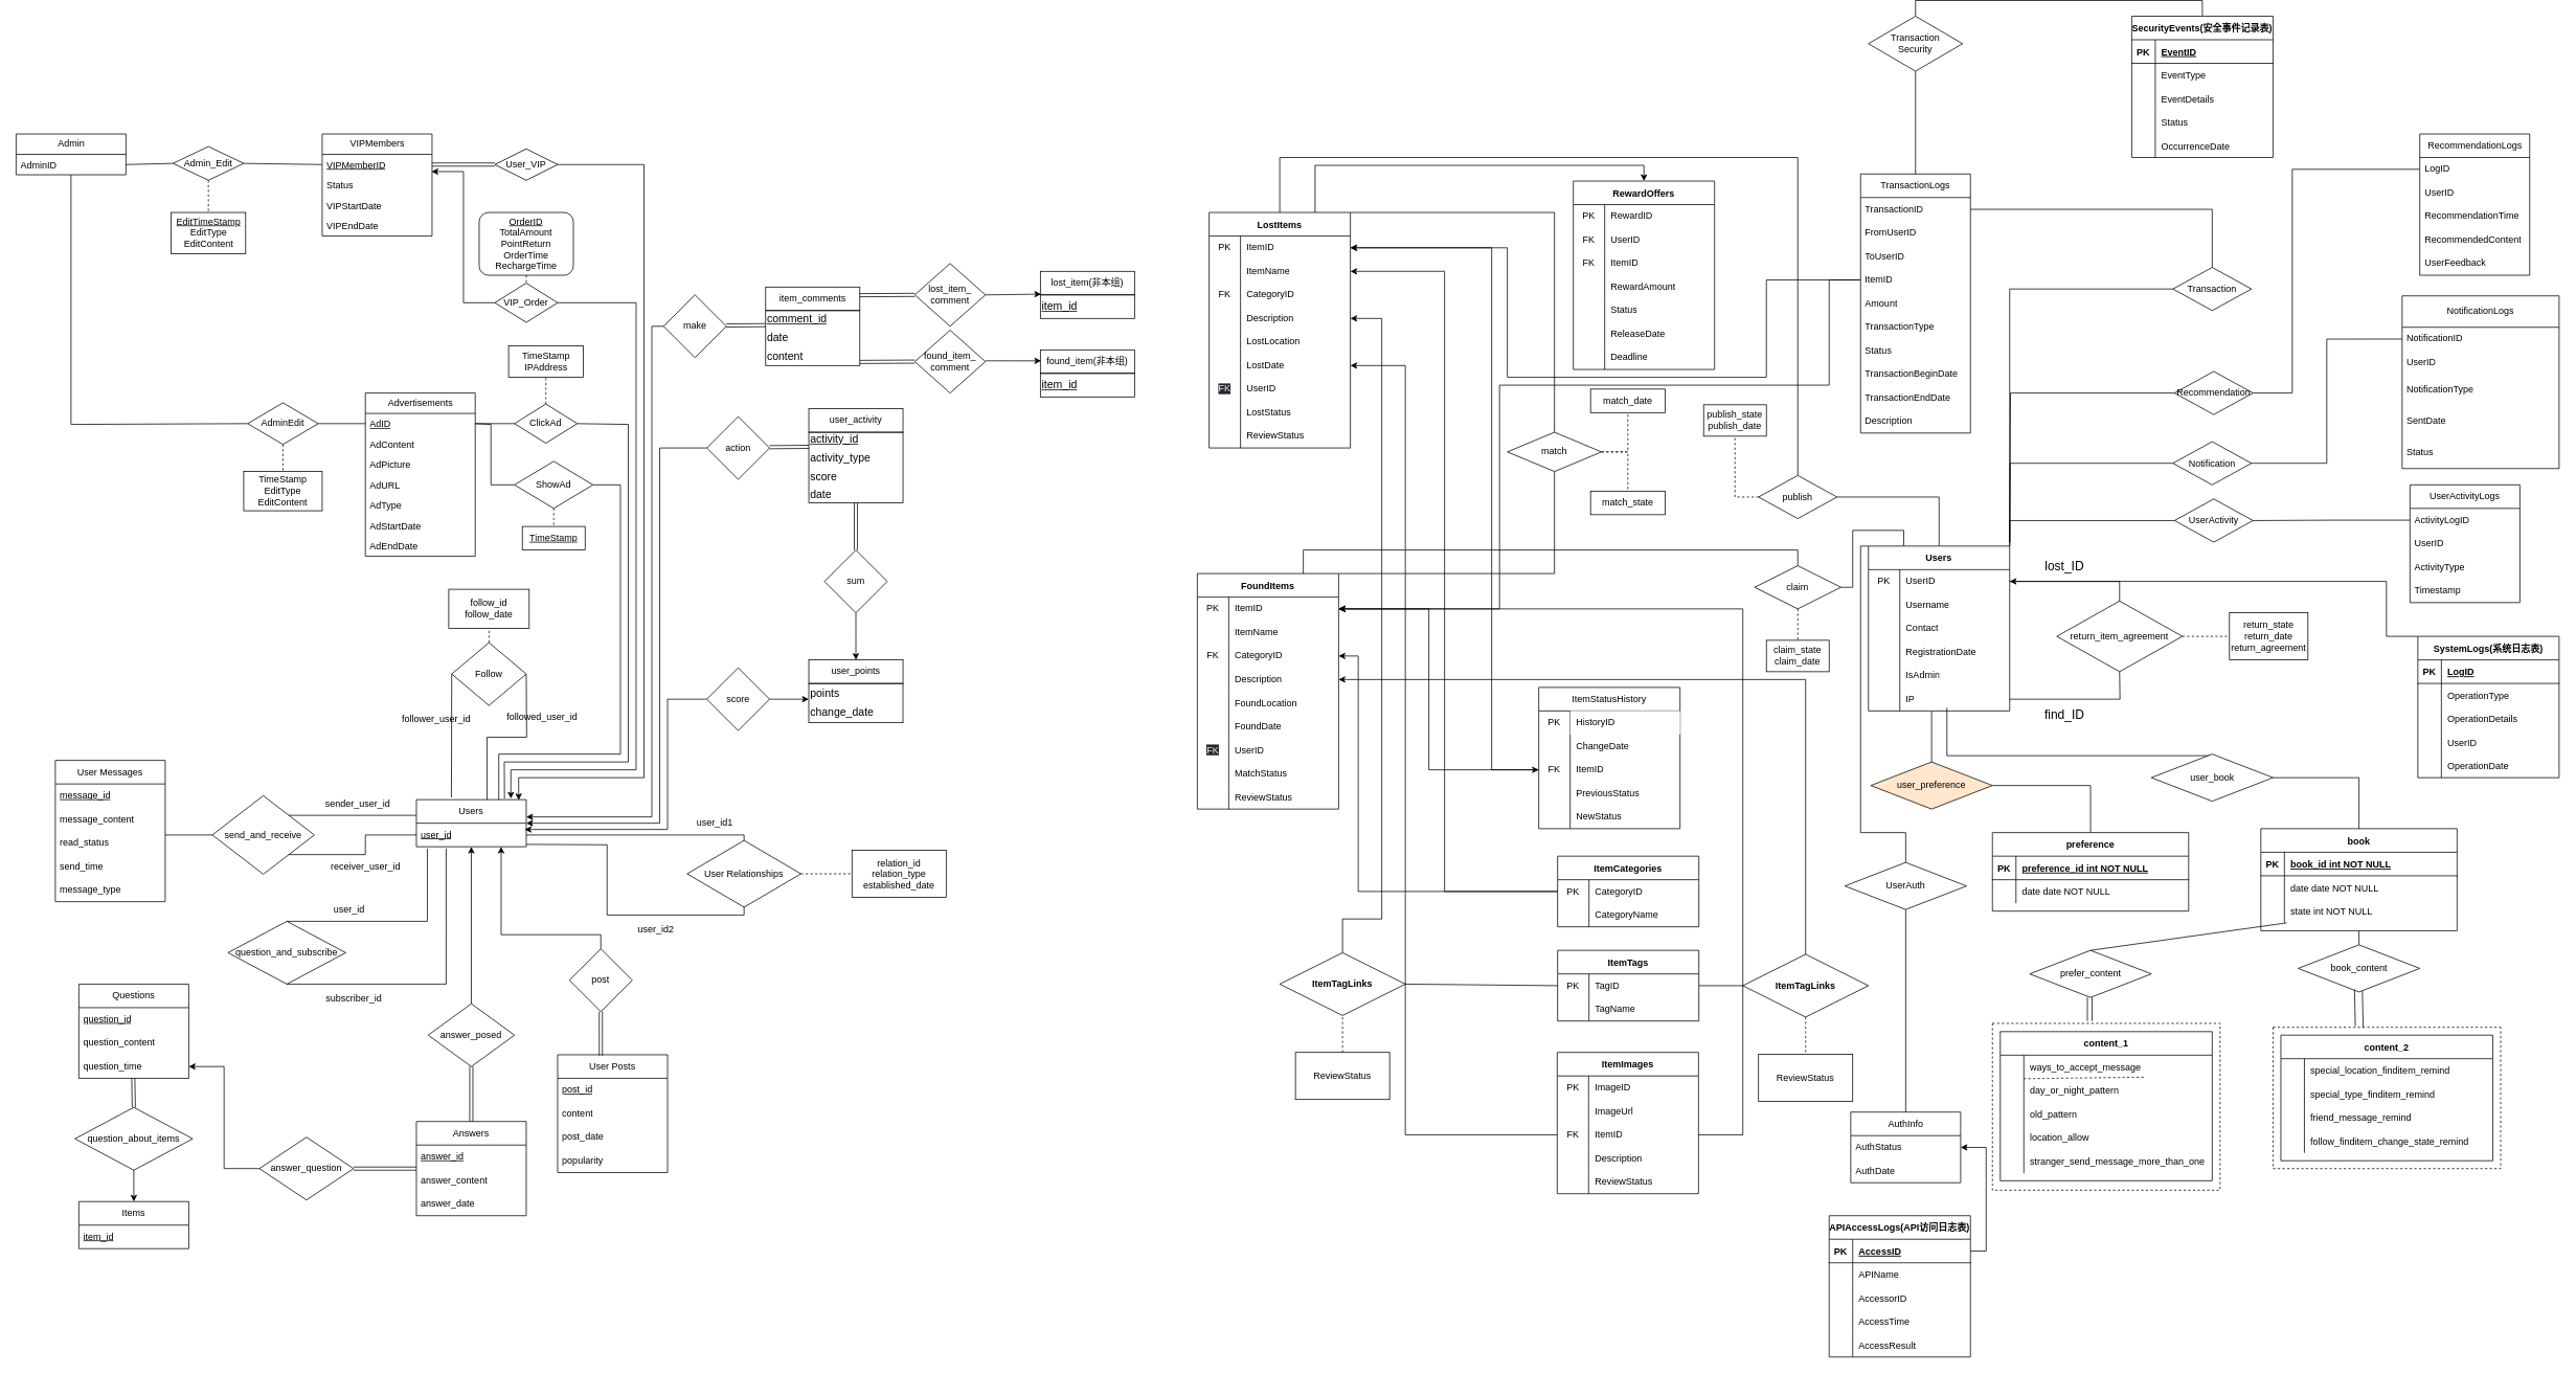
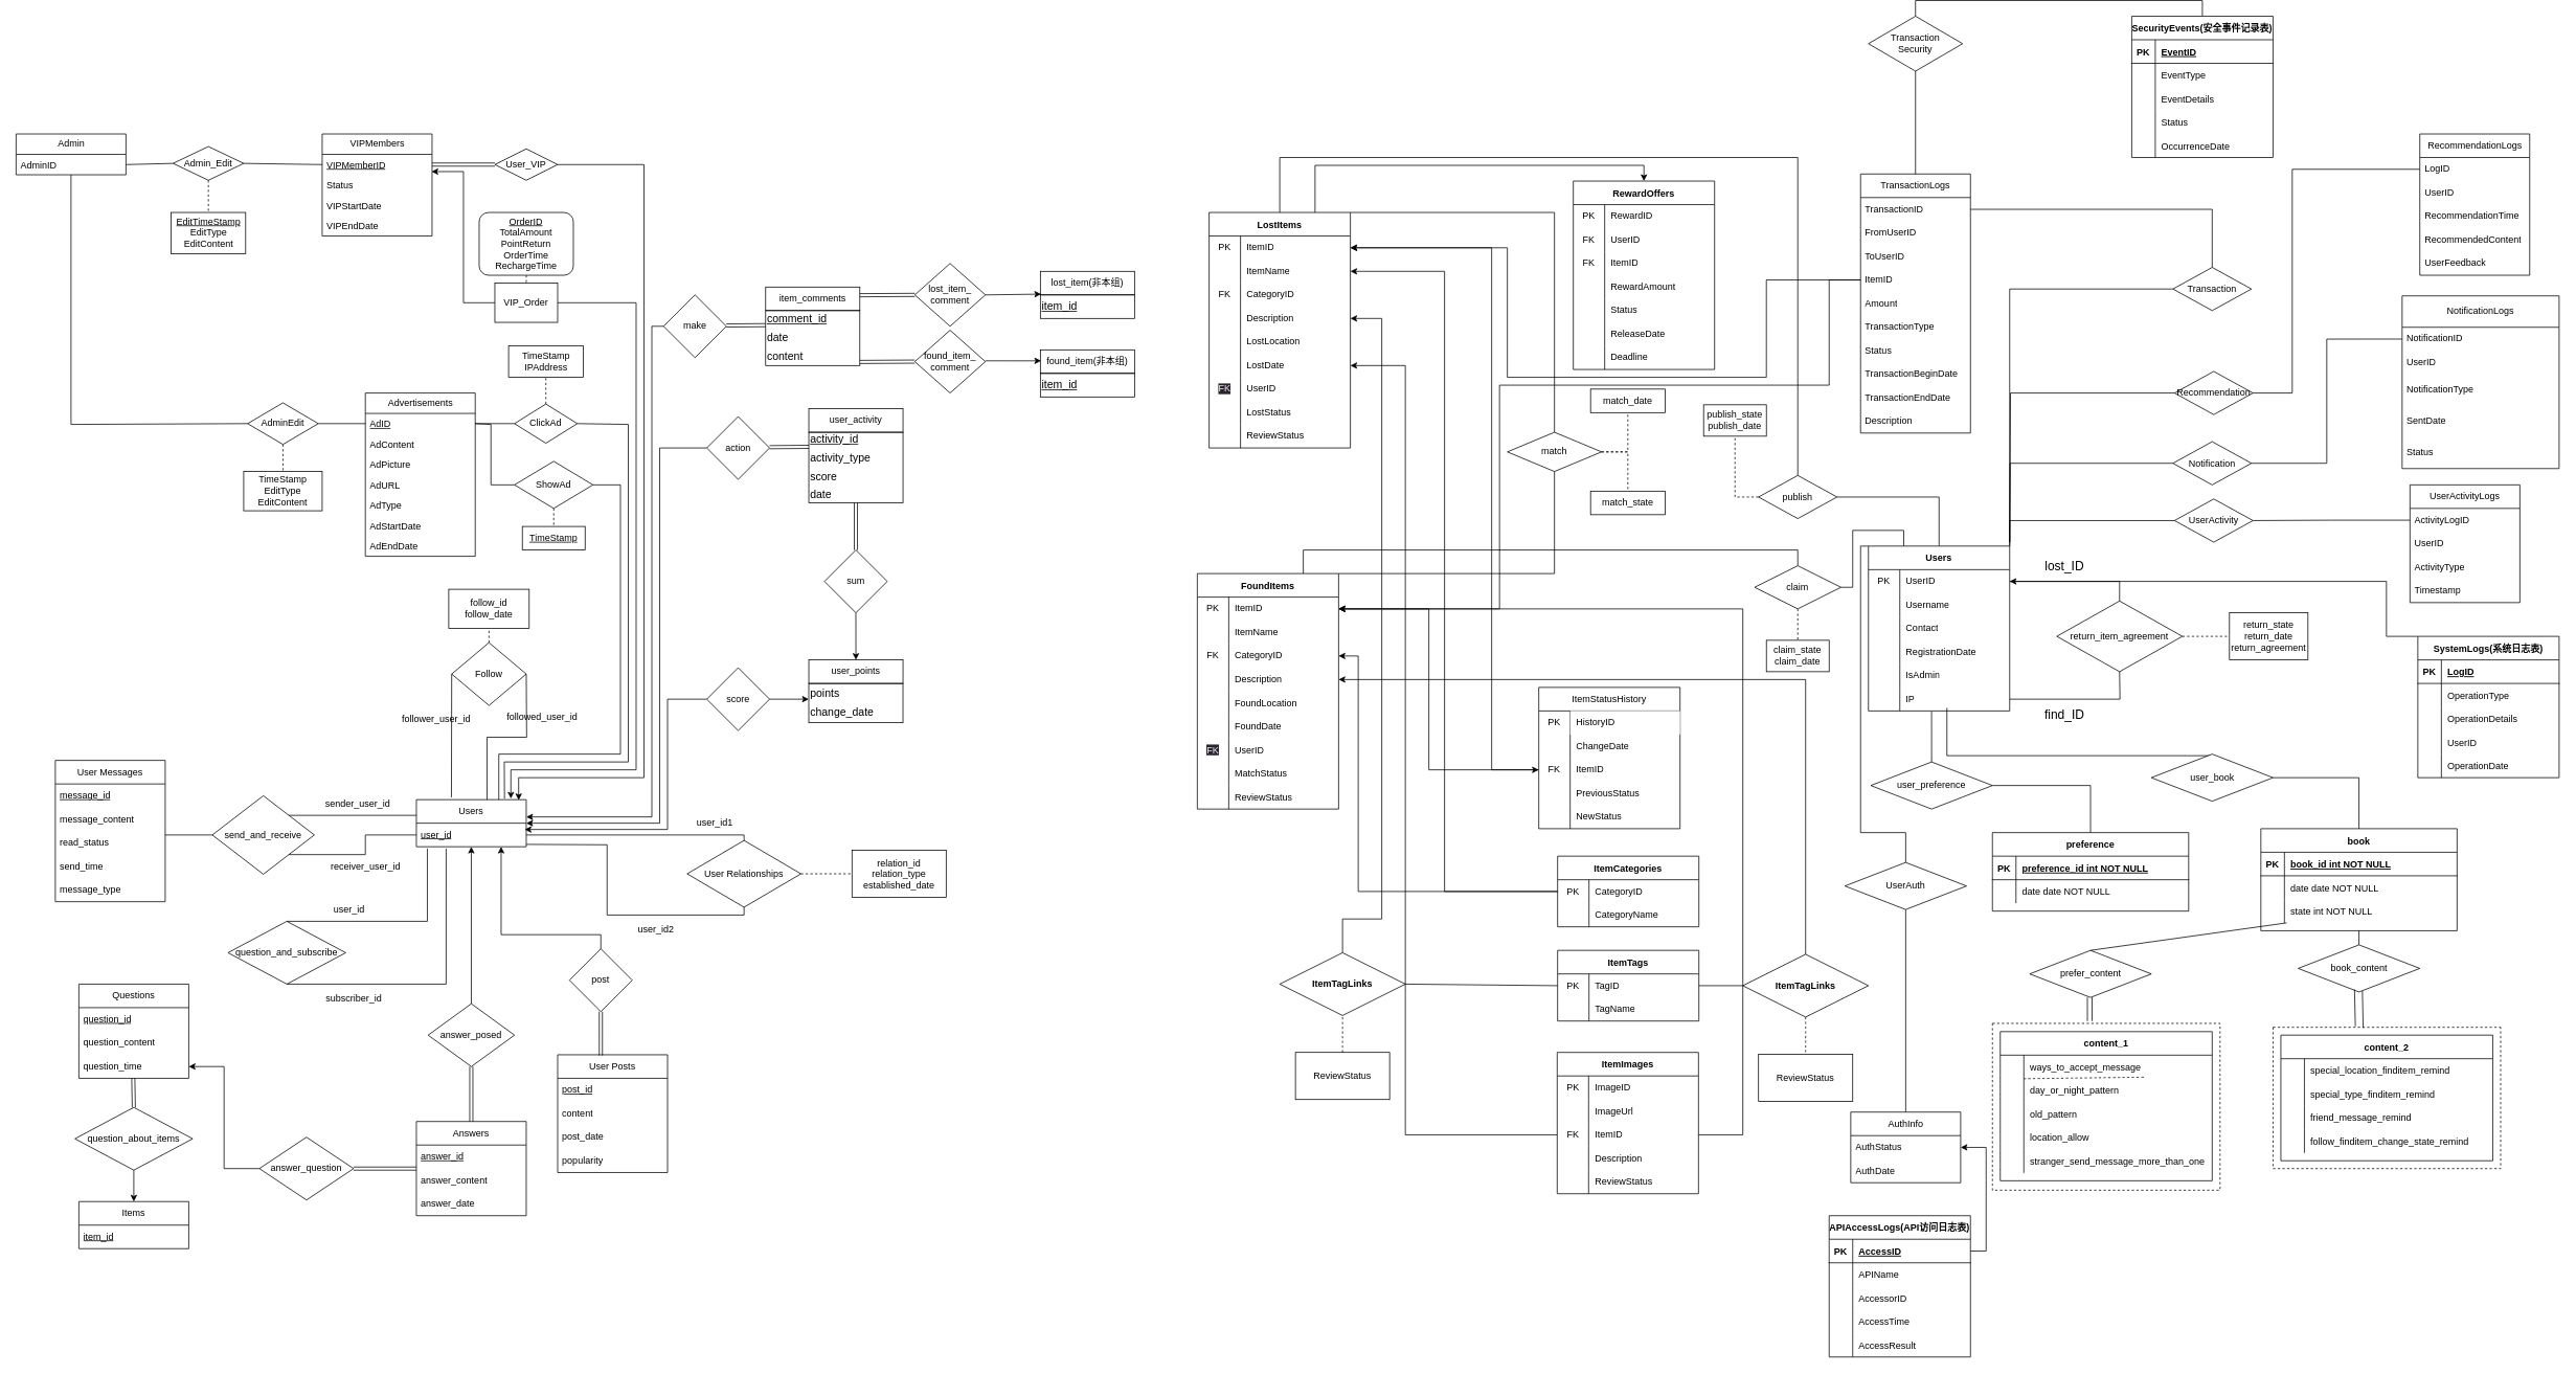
- <mxCell id="359" value="VIP_Order" style="rhombus;whiteSpace=wrap;html=1;" vertex="1" parent="1"><mxGeometry x="630" y="360" width="80" height="50" as="geometry" /></mxCell>
+ <mxCell id="359" value="VIP_Order" style="whiteSpace=wrap;html=1;rounded=0;" vertex="1" parent="1"><mxGeometry x="630" y="360" width="80" height="50" as="geometry" /></mxCell>
- <mxCell id="211" value="user_preference" style="rhombus;whiteSpace=wrap;html=1;fillColor=#ffe6cc;" parent="1" vertex="1"><mxGeometry x="2383" y="970" width="155" height="60" as="geometry" /></mxCell>
+ <mxCell id="211" value="user_preference" style="rhombus;whiteSpace=wrap;html=1;" parent="1" vertex="1"><mxGeometry x="2383" y="970" width="155" height="60" as="geometry" /></mxCell>
